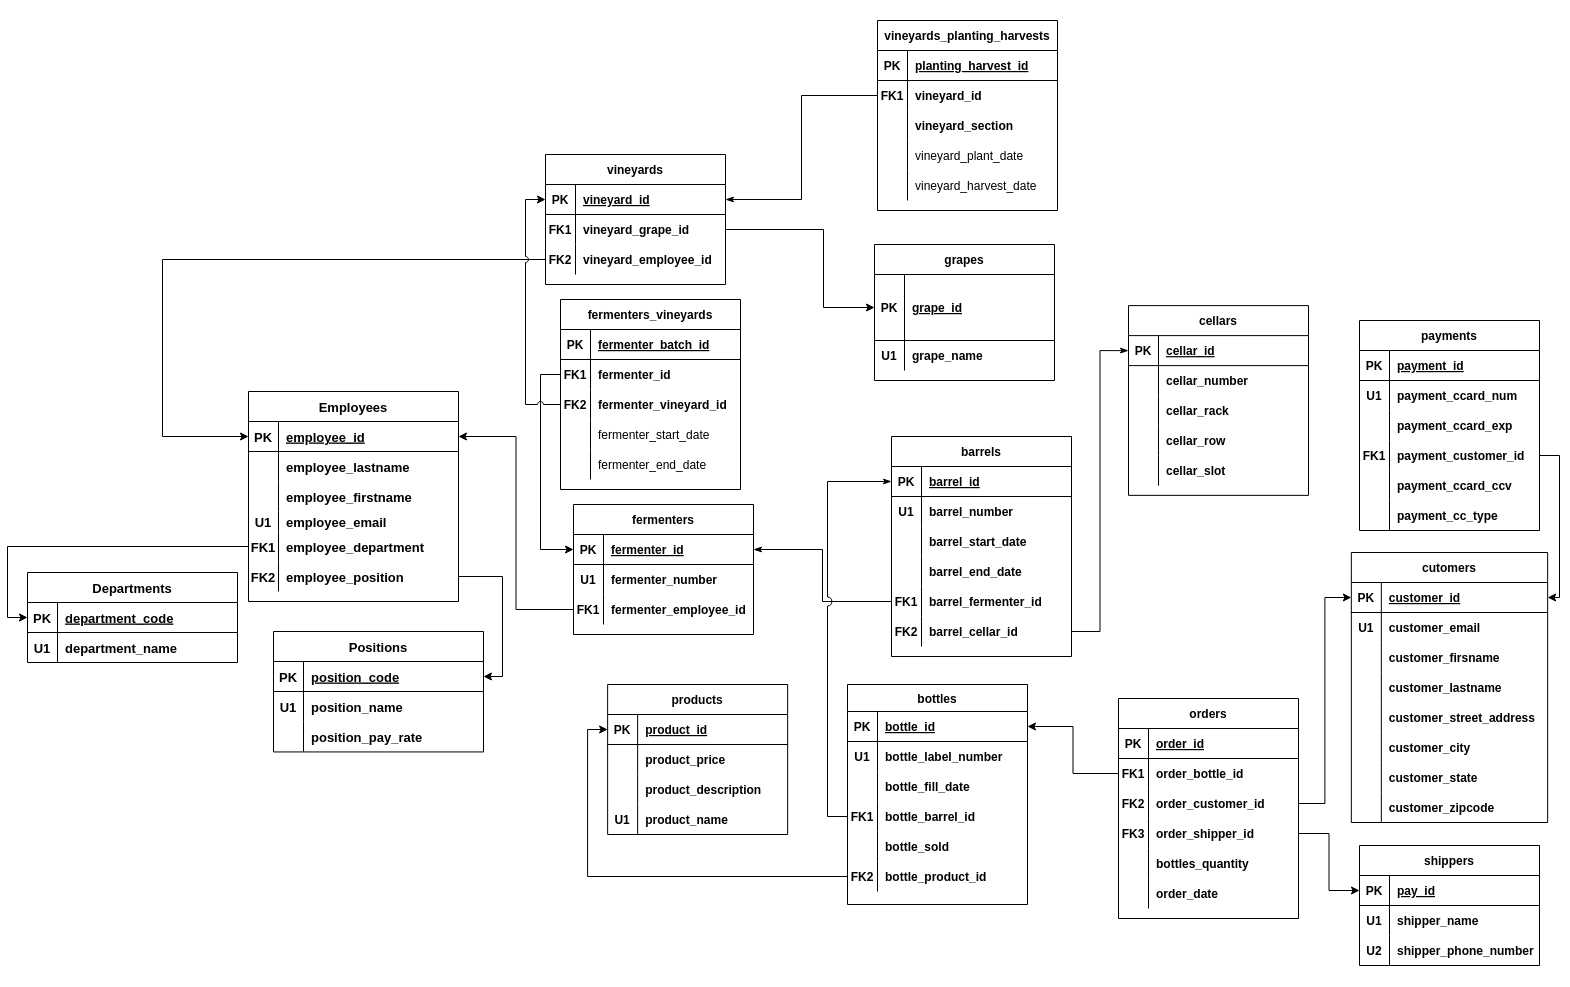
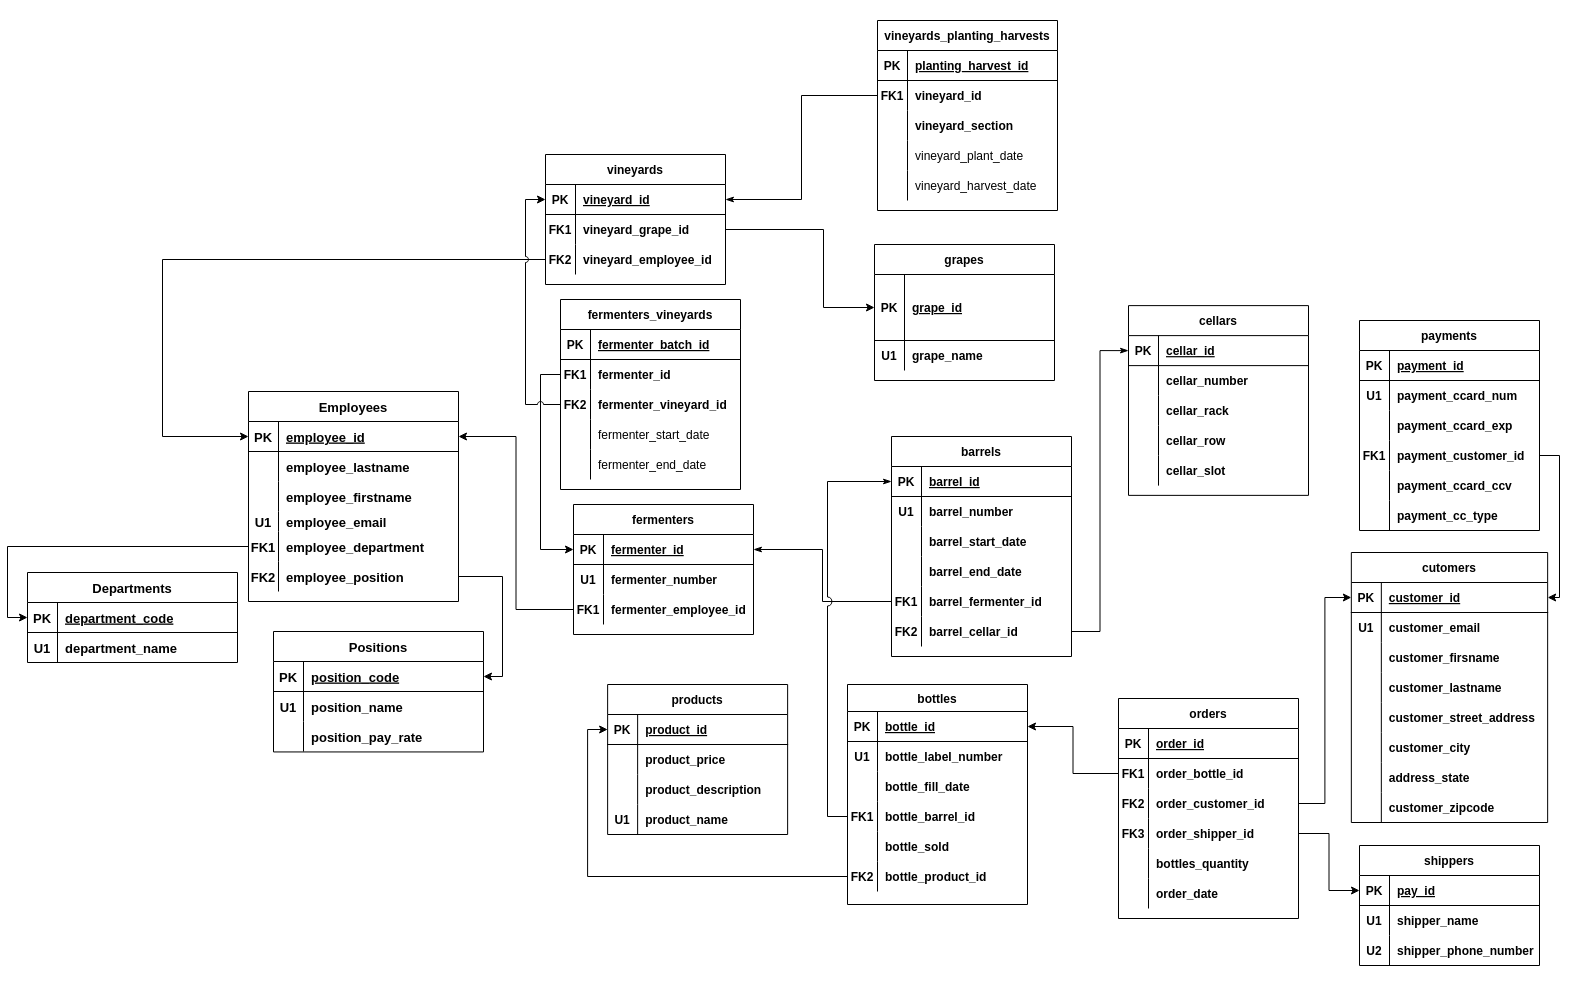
- <mxCell id="23" value="customer_state" style="shape=partialRectangle;connectable=0;fillColor=none;top=0;left=0;bottom=0;right=0;align=left;spacingLeft=6;overflow=hidden;fontStyle=1" parent="21" vertex="1"><mxGeometry x="30" width="166.312" height="30" as="geometry"><mxRectangle width="166.312" height="30" as="alternateBounds" /></mxGeometry></mxCell>
+ <mxCell id="23" value="address_state" style="shape=partialRectangle;connectable=0;fillColor=none;top=0;left=0;bottom=0;right=0;align=left;spacingLeft=6;overflow=hidden;fontStyle=1" parent="21" vertex="1"><mxGeometry x="30" width="166.312" height="30" as="geometry"><mxRectangle width="166.312" height="30" as="alternateBounds" /></mxGeometry></mxCell>
